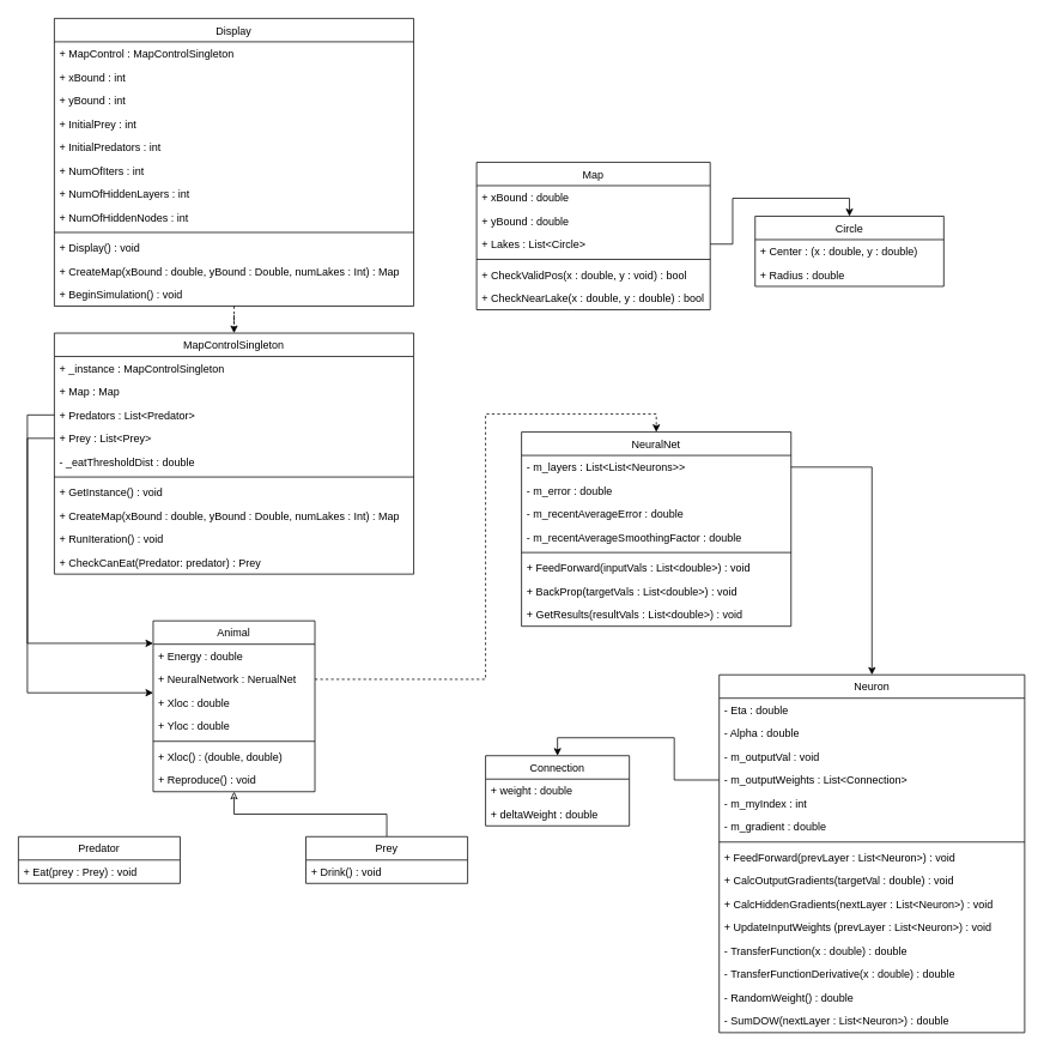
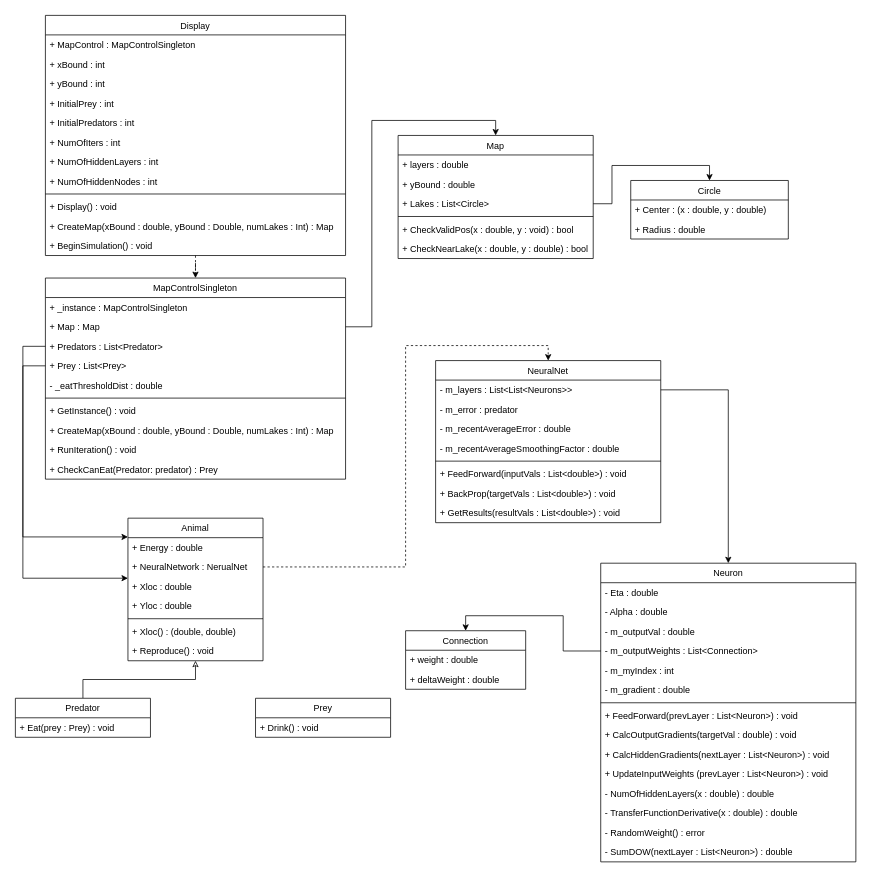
- <mxCell id="59" value="+ xBound : double" style="text;align=left;verticalAlign=top;spacingLeft=4;spacingRight=4;overflow=hidden;rotatable=0;points=[[0,0.5],[1,0.5]];portConstraint=eastwest;" parent="58" vertex="1"><mxGeometry y="26" width="260" height="26" as="geometry" /></mxCell>
+ <mxCell id="59" value="+ layers : double" style="text;align=left;verticalAlign=top;spacingLeft=4;spacingRight=4;overflow=hidden;rotatable=0;points=[[0,0.5],[1,0.5]];portConstraint=eastwest;" parent="58" vertex="1"><mxGeometry y="26" width="260" height="26" as="geometry" /></mxCell>
+ <mxCell id="69" style="edgeStyle=orthogonalEdgeStyle;rounded=0;orthogonalLoop=1;jettySize=auto;html=1;entryX=0.5;entryY=0;entryDx=0;entryDy=0;" parent="1" source="49" target="58" edge="1"><mxGeometry relative="1" as="geometry" /></mxCell>
- <mxCell id="4" value="- m_error : double" style="text;align=left;verticalAlign=top;spacingLeft=4;spacingRight=4;overflow=hidden;rotatable=0;points=[[0,0.5],[1,0.5]];portConstraint=eastwest;rounded=0;shadow=0;html=0;" parent="2" vertex="1"><mxGeometry y="52" width="300" height="26" as="geometry" /></mxCell>
+ <mxCell id="4" value="- m_error : predator" style="text;align=left;verticalAlign=top;spacingLeft=4;spacingRight=4;overflow=hidden;rotatable=0;points=[[0,0.5],[1,0.5]];portConstraint=eastwest;rounded=0;shadow=0;html=0;" parent="2" vertex="1"><mxGeometry y="52" width="300" height="26" as="geometry" /></mxCell>
- <mxCell id="14" value="- m_outputVal : void" style="text;align=left;verticalAlign=top;spacingLeft=4;spacingRight=4;overflow=hidden;rotatable=0;points=[[0,0.5],[1,0.5]];portConstraint=eastwest;rounded=0;shadow=0;html=0;" parent="11" vertex="1"><mxGeometry y="78" width="340" height="26" as="geometry" /></mxCell>
+ <mxCell id="14" value="- m_outputVal : double" style="text;align=left;verticalAlign=top;spacingLeft=4;spacingRight=4;overflow=hidden;rotatable=0;points=[[0,0.5],[1,0.5]];portConstraint=eastwest;rounded=0;shadow=0;html=0;" parent="11" vertex="1"><mxGeometry y="78" width="340" height="26" as="geometry" /></mxCell>
+ <mxCell id="41" style="edgeStyle=orthogonalEdgeStyle;rounded=0;orthogonalLoop=1;jettySize=auto;html=1;endArrow=classic;endFill=0;" parent="1" source="42" target="32" edge="1"><mxGeometry relative="1" as="geometry" /></mxCell>
- <mxCell id="44" style="edgeStyle=orthogonalEdgeStyle;rounded=0;orthogonalLoop=1;jettySize=auto;html=1;endArrow=classic;endFill=0;" parent="1" source="45" target="32" edge="1"><mxGeometry relative="1" as="geometry" /></mxCell>
- <mxCell id="23" value="- TransferFunction(x : double) : double" style="text;align=left;verticalAlign=top;spacingLeft=4;spacingRight=4;overflow=hidden;rotatable=0;points=[[0,0.5],[1,0.5]];portConstraint=eastwest;" parent="11" vertex="1"><mxGeometry y="294" width="340" height="26" as="geometry" /></mxCell>
+ <mxCell id="23" value="- NumOfHiddenLayers(x : double) : double" style="text;align=left;verticalAlign=top;spacingLeft=4;spacingRight=4;overflow=hidden;rotatable=0;points=[[0,0.5],[1,0.5]];portConstraint=eastwest;" parent="11" vertex="1"><mxGeometry y="294" width="340" height="26" as="geometry" /></mxCell>
- <mxCell id="25" value="- RandomWeight() : double" style="text;align=left;verticalAlign=top;spacingLeft=4;spacingRight=4;overflow=hidden;rotatable=0;points=[[0,0.5],[1,0.5]];portConstraint=eastwest;" parent="11" vertex="1"><mxGeometry y="346" width="340" height="26" as="geometry" /></mxCell>
+ <mxCell id="25" value="- RandomWeight() : error" style="text;align=left;verticalAlign=top;spacingLeft=4;spacingRight=4;overflow=hidden;rotatable=0;points=[[0,0.5],[1,0.5]];portConstraint=eastwest;" parent="11" vertex="1"><mxGeometry y="346" width="340" height="26" as="geometry" /></mxCell>
